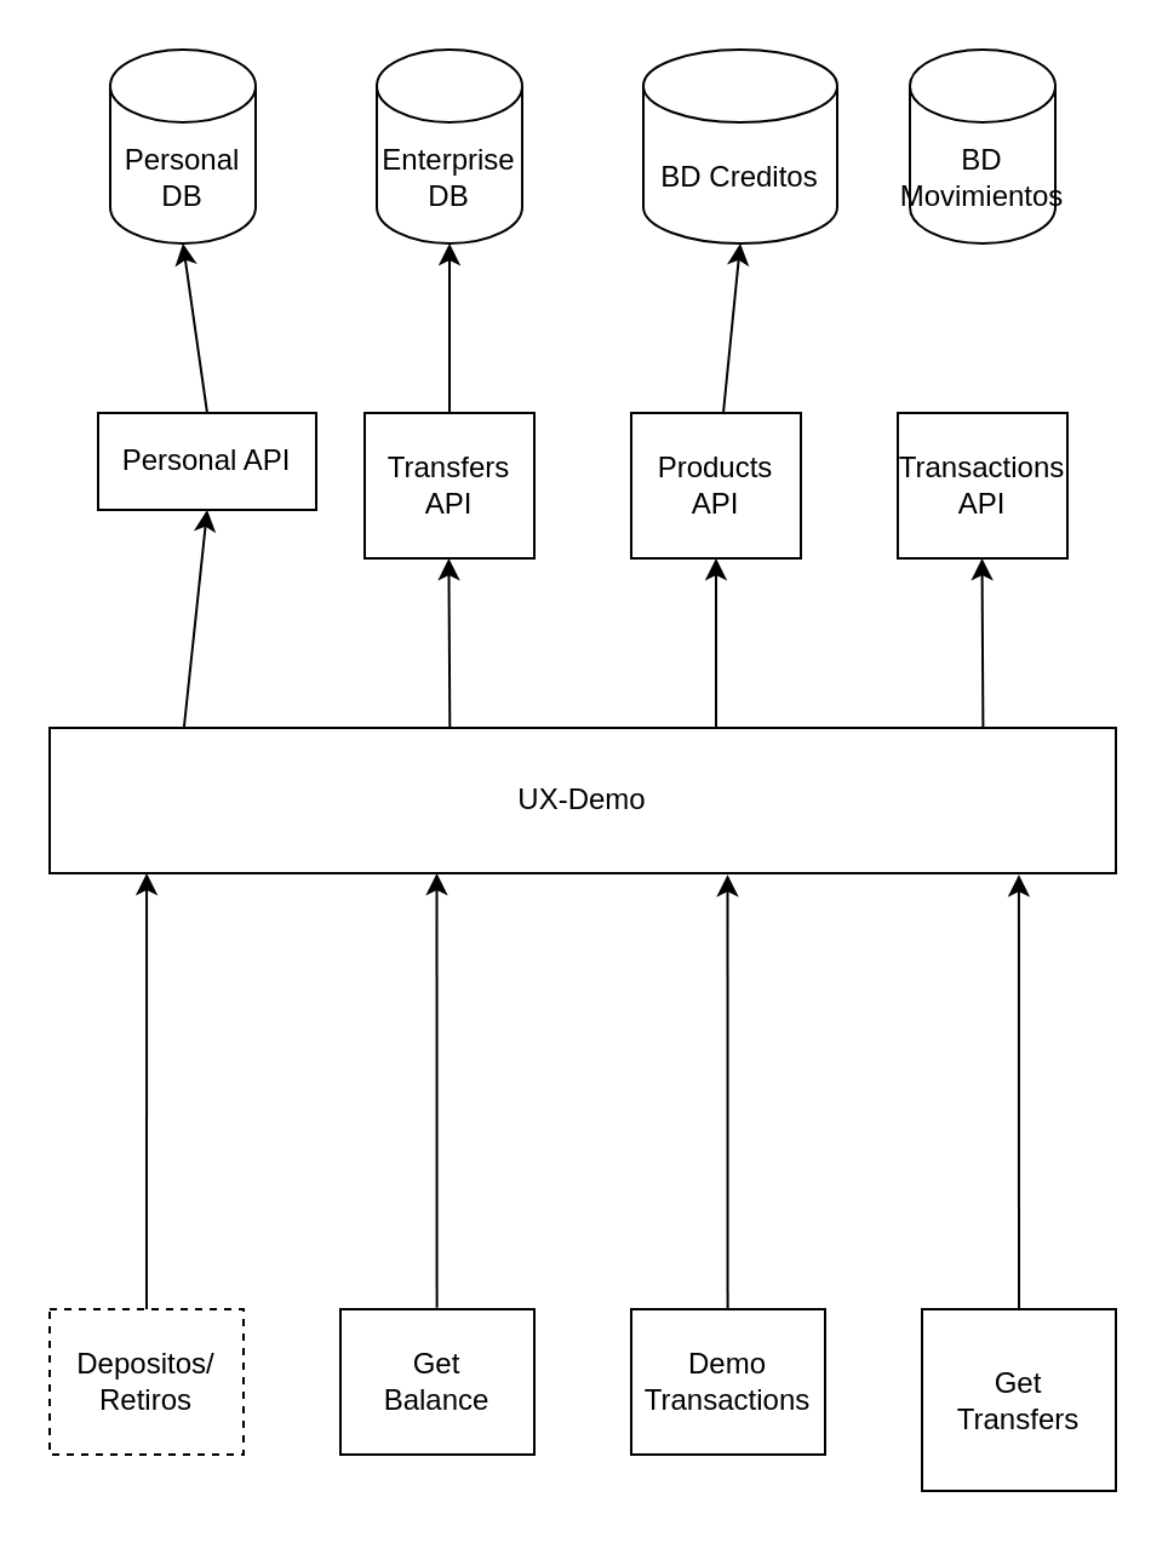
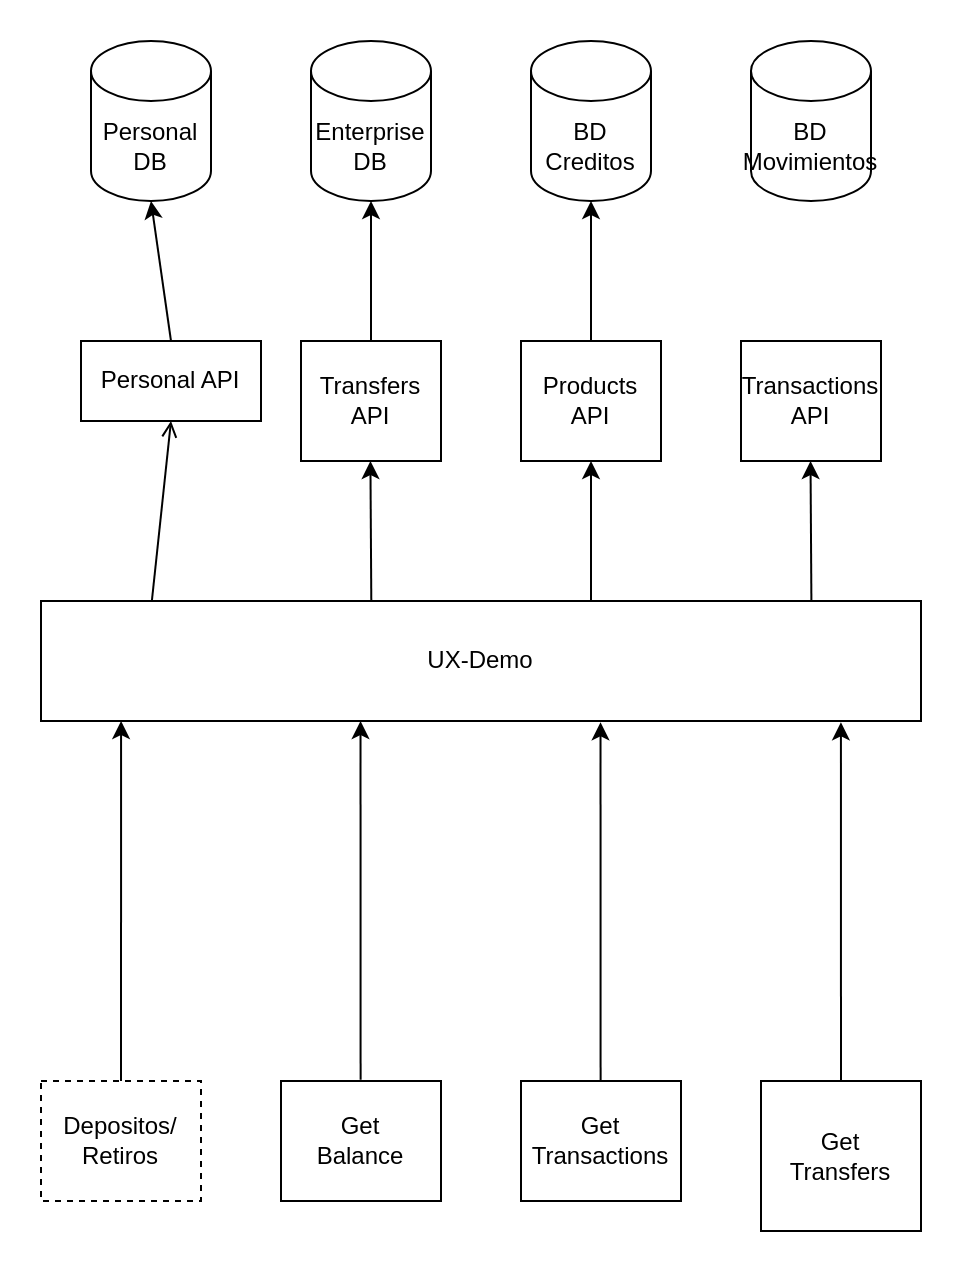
- <mxCell id="3" value="BD Creditos" style="shape=cylinder3;whiteSpace=wrap;html=1;boundedLbl=1;backgroundOutline=1;size=15;" parent="1" vertex="1"><mxGeometry x="265" y="20" width="80" height="80" as="geometry" /></mxCell>
+ <mxCell id="3" value="BD Creditos" style="shape=cylinder3;whiteSpace=wrap;html=1;boundedLbl=1;backgroundOutline=1;size=15;" parent="1" vertex="1"><mxGeometry x="265" y="20" width="60" height="80" as="geometry" /></mxCell>
- <mxCell id="20" value="" style="endArrow=classic;html=1;rounded=0;exitX=0.126;exitY=-0.002;exitDx=0;exitDy=0;entryX=0.5;entryY=1;entryDx=0;entryDy=0;exitPerimeter=0;" edge="1" parent="1" source="7" target="16"><mxGeometry width="50" height="50" relative="1" as="geometry"><mxPoint x="110.04" y="419.67" as="sourcePoint" /><mxPoint x="110" y="240.33" as="targetPoint" /></mxGeometry></mxCell>
+ <mxCell id="20" value="" style="endArrow=open;html=1;rounded=0;exitX=0.126;exitY=-0.002;exitDx=0;exitDy=0;entryX=0.5;entryY=1;entryDx=0;entryDy=0;exitPerimeter=0;" edge="1" parent="1" source="7" target="16"><mxGeometry width="50" height="50" relative="1" as="geometry"><mxPoint x="110.04" y="419.67" as="sourcePoint" /><mxPoint x="110" y="240.33" as="targetPoint" /></mxGeometry></mxCell>
- <mxCell id="11" value="Demo Transactions" style="rounded=0;whiteSpace=wrap;html=1;" parent="1" vertex="1"><mxGeometry x="260" y="540" width="80" height="60" as="geometry" /></mxCell>
+ <mxCell id="11" value="Get Transactions" style="rounded=0;whiteSpace=wrap;html=1;" parent="1" vertex="1"><mxGeometry x="260" y="540" width="80" height="60" as="geometry" /></mxCell>
